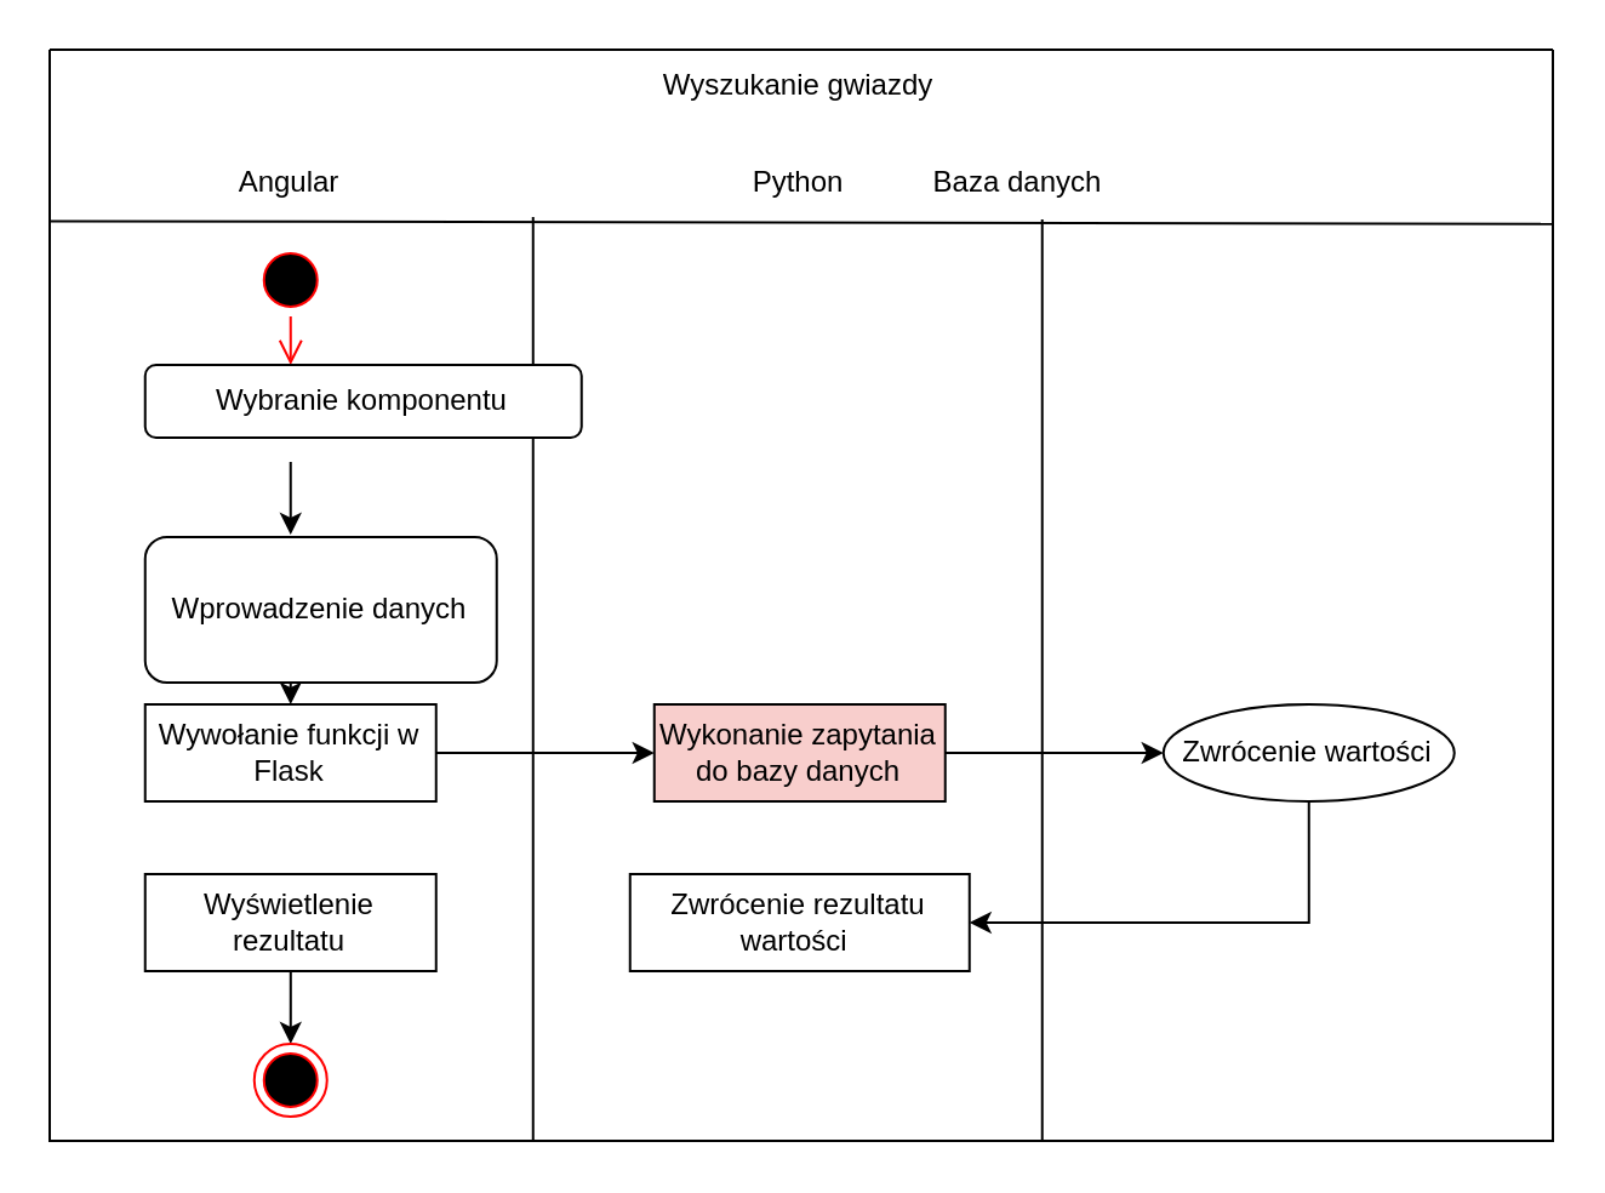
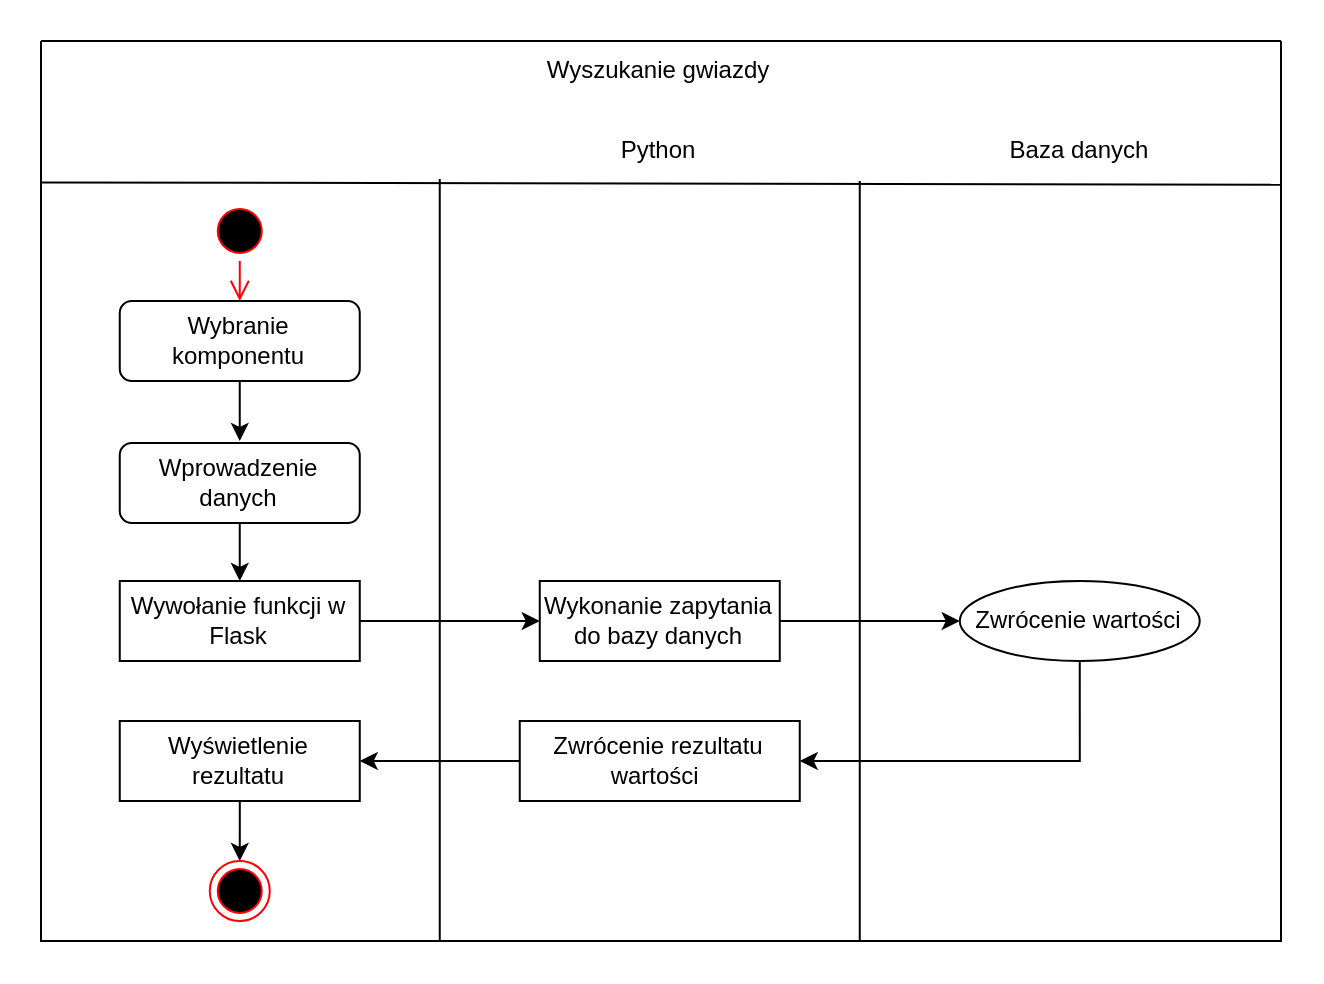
- <mxCell id="3" value="Angular" style="text;html=1;strokeColor=none;fillColor=none;align=center;verticalAlign=middle;whiteSpace=wrap;rounded=0;" parent="2" vertex="1"><mxGeometry x="69.38" y="40" width="60" height="30" as="geometry" /></mxCell>
- <mxCell id="4" value="Baza danych" style="text;html=1;strokeColor=none;fillColor=none;align=center;verticalAlign=middle;whiteSpace=wrap;rounded=0;" parent="2" vertex="1"><mxGeometry x="359.07" y="40" width="80.62" height="30" as="geometry" /></mxCell>
+ <mxCell id="4" value="Baza danych" style="text;html=1;strokeColor=none;fillColor=none;align=center;verticalAlign=middle;whiteSpace=wrap;rounded=0;" parent="2" vertex="1"><mxGeometry x="479.07" y="40" width="80.62" height="30" as="geometry" /></mxCell>
- <mxCell id="24" value="&lt;span&gt;Wybranie komponentu&lt;/span&gt;" style="rounded=1;whiteSpace=wrap;html=1;" vertex="1" parent="2"><mxGeometry x="39.38" y="130" width="180" height="30" as="geometry" /></mxCell>
+ <mxCell id="24" value="&lt;span&gt;Wybranie komponentu&lt;/span&gt;" style="rounded=1;whiteSpace=wrap;html=1;" vertex="1" parent="2"><mxGeometry x="39.38" y="130" width="120" height="40" as="geometry" /></mxCell>
- <mxCell id="25" value="Wprowadzenie danych" style="rounded=1;whiteSpace=wrap;html=1;" vertex="1" parent="2"><mxGeometry x="39.38" y="201" width="145" height="60" as="geometry" /></mxCell>
+ <mxCell id="25" value="Wprowadzenie danych" style="rounded=1;whiteSpace=wrap;html=1;" vertex="1" parent="2"><mxGeometry x="39.38" y="201" width="120" height="40" as="geometry" /></mxCell>
- <mxCell id="16" value="Wykonanie zapytania do bazy danych" style="rounded=0;whiteSpace=wrap;html=1;fillColor=#f8cecc;" parent="2" vertex="1"><mxGeometry x="249.38" y="270" width="120" height="40" as="geometry" /></mxCell>
+ <mxCell id="16" value="Wykonanie zapytania do bazy danych" style="rounded=0;whiteSpace=wrap;html=1;" parent="2" vertex="1"><mxGeometry x="249.38" y="270" width="120" height="40" as="geometry" /></mxCell>
+ <mxCell id="19" style="edgeStyle=orthogonalEdgeStyle;rounded=0;orthogonalLoop=1;jettySize=auto;html=1;entryX=1;entryY=0.5;entryDx=0;entryDy=0;" parent="2" source="20" target="22" edge="1"><mxGeometry relative="1" as="geometry" /></mxCell>
